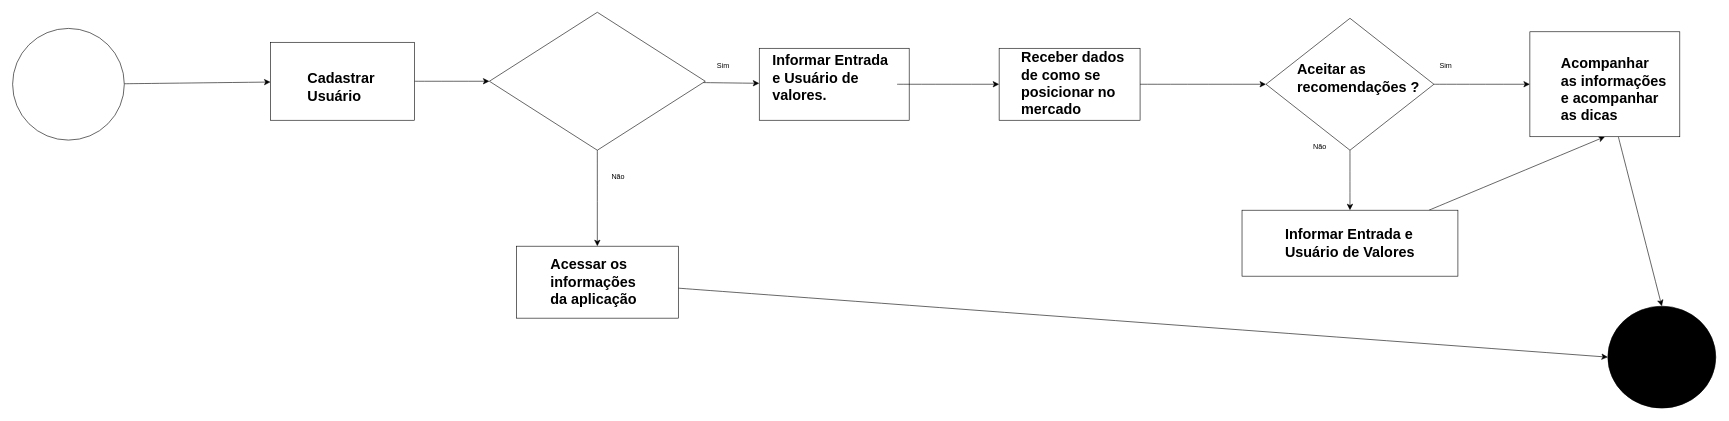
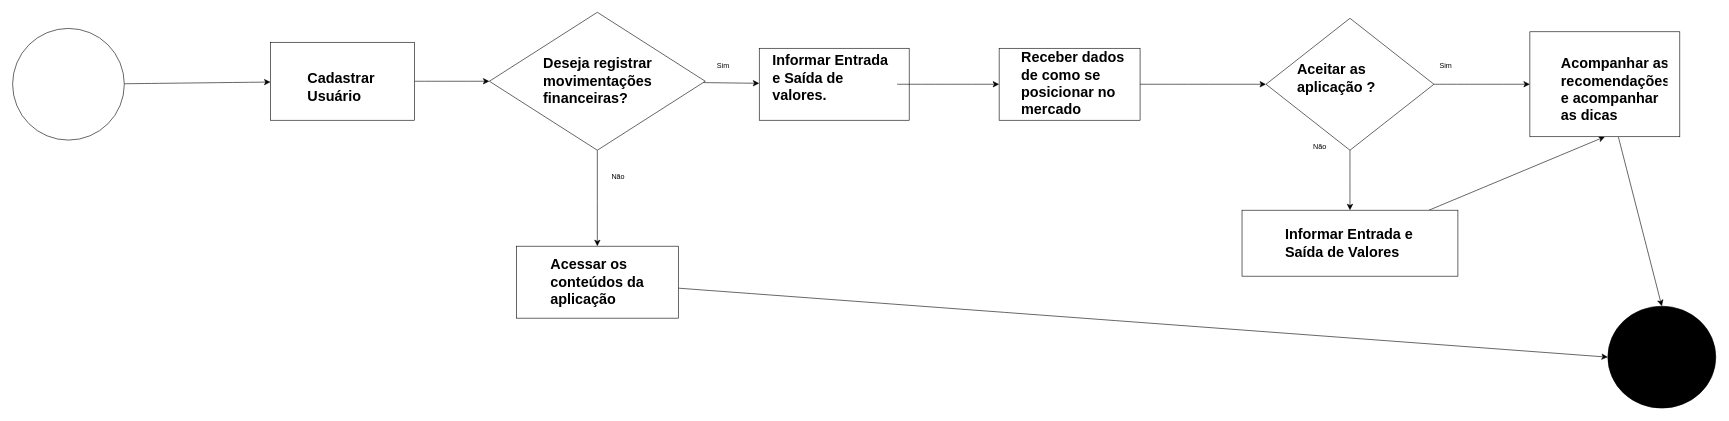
- <mxCell id="18" value="&lt;h1 style=&quot;margin-top: 0px;&quot;&gt;Informar Entrada e Usuário de valores.&lt;/h1&gt;" style="text;html=1;whiteSpace=wrap;overflow=hidden;rounded=0;" parent="1" vertex="1"><mxGeometry x="1285" width="210" height="120" as="geometry" y="80" /></mxCell>
+ <mxCell id="18" value="&lt;h1 style=&quot;margin-top: 0px;&quot;&gt;Informar Entrada e Saída de valores.&lt;/h1&gt;" style="text;html=1;whiteSpace=wrap;overflow=hidden;rounded=0;" parent="1" vertex="1"><mxGeometry x="1285" width="210" height="120" as="geometry" y="80" /></mxCell>
- <mxCell id="33" value="&lt;h1 style=&quot;margin-top: 0px;&quot;&gt;Acompanhar as informações e acompanhar as dicas&amp;nbsp;&lt;/h1&gt;" style="text;html=1;whiteSpace=wrap;overflow=hidden;rounded=0;" parent="1" vertex="1"><mxGeometry x="2600" y="85" width="180" height="120" as="geometry" /></mxCell>
+ <mxCell id="33" value="&lt;h1 style=&quot;margin-top: 0px;&quot;&gt;Acompanhar as recomendações e acompanhar as dicas&amp;nbsp;&lt;/h1&gt;" style="text;html=1;whiteSpace=wrap;overflow=hidden;rounded=0;" parent="1" vertex="1"><mxGeometry x="2600" y="85" width="180" height="120" as="geometry" /></mxCell>
- <mxCell id="25" value="&lt;h1 style=&quot;margin-top: 0px;&quot;&gt;Aceitar as recomendações ?&lt;/h1&gt;" style="text;html=1;whiteSpace=wrap;overflow=hidden;rounded=0;" parent="1" vertex="1"><mxGeometry x="2160" y="95" width="210" height="110" as="geometry" /></mxCell>
+ <mxCell id="25" value="&lt;h1 style=&quot;margin-top: 0px;&quot;&gt;Aceitar as aplicação ?&lt;/h1&gt;" style="text;html=1;whiteSpace=wrap;overflow=hidden;rounded=0;" parent="1" vertex="1"><mxGeometry x="2160" y="95" width="210" height="110" as="geometry" /></mxCell>
+ <mxCell id="10" value="&lt;h1 style=&quot;margin-top: 0px;&quot;&gt;Deseja registrar movimentações financeiras?&lt;/h1&gt;" style="text;html=1;whiteSpace=wrap;overflow=hidden;rounded=0;" parent="1" vertex="1"><mxGeometry x="902.5" y="85" width="200" height="90" as="geometry" /></mxCell>
- <mxCell id="30" value="&lt;h1 style=&quot;margin-top: 0px;&quot;&gt;Informar Entrada e Usuário de Valores&lt;/h1&gt;" style="text;html=1;whiteSpace=wrap;overflow=hidden;rounded=0;" parent="1" vertex="1"><mxGeometry x="2140" y="370" width="270" height="120" as="geometry" /></mxCell>
+ <mxCell id="30" value="&lt;h1 style=&quot;margin-top: 0px;&quot;&gt;Informar Entrada e Saída de Valores&lt;/h1&gt;" style="text;html=1;whiteSpace=wrap;overflow=hidden;rounded=0;" parent="1" vertex="1"><mxGeometry x="2140" y="370" width="270" height="120" as="geometry" /></mxCell>
- <mxCell id="16" value="&lt;h1 style=&quot;margin-top: 0px;&quot;&gt;Acessar os informações da aplicação&lt;/h1&gt;" style="text;html=1;whiteSpace=wrap;overflow=hidden;rounded=0;" parent="1" vertex="1"><mxGeometry x="915" y="420" width="175" height="110" as="geometry" /></mxCell>
+ <mxCell id="16" value="&lt;h1 style=&quot;margin-top: 0px;&quot;&gt;Acessar os conteúdos da aplicação&lt;/h1&gt;" style="text;html=1;whiteSpace=wrap;overflow=hidden;rounded=0;" parent="1" vertex="1"><mxGeometry x="915" y="420" width="175" height="110" as="geometry" /></mxCell>
